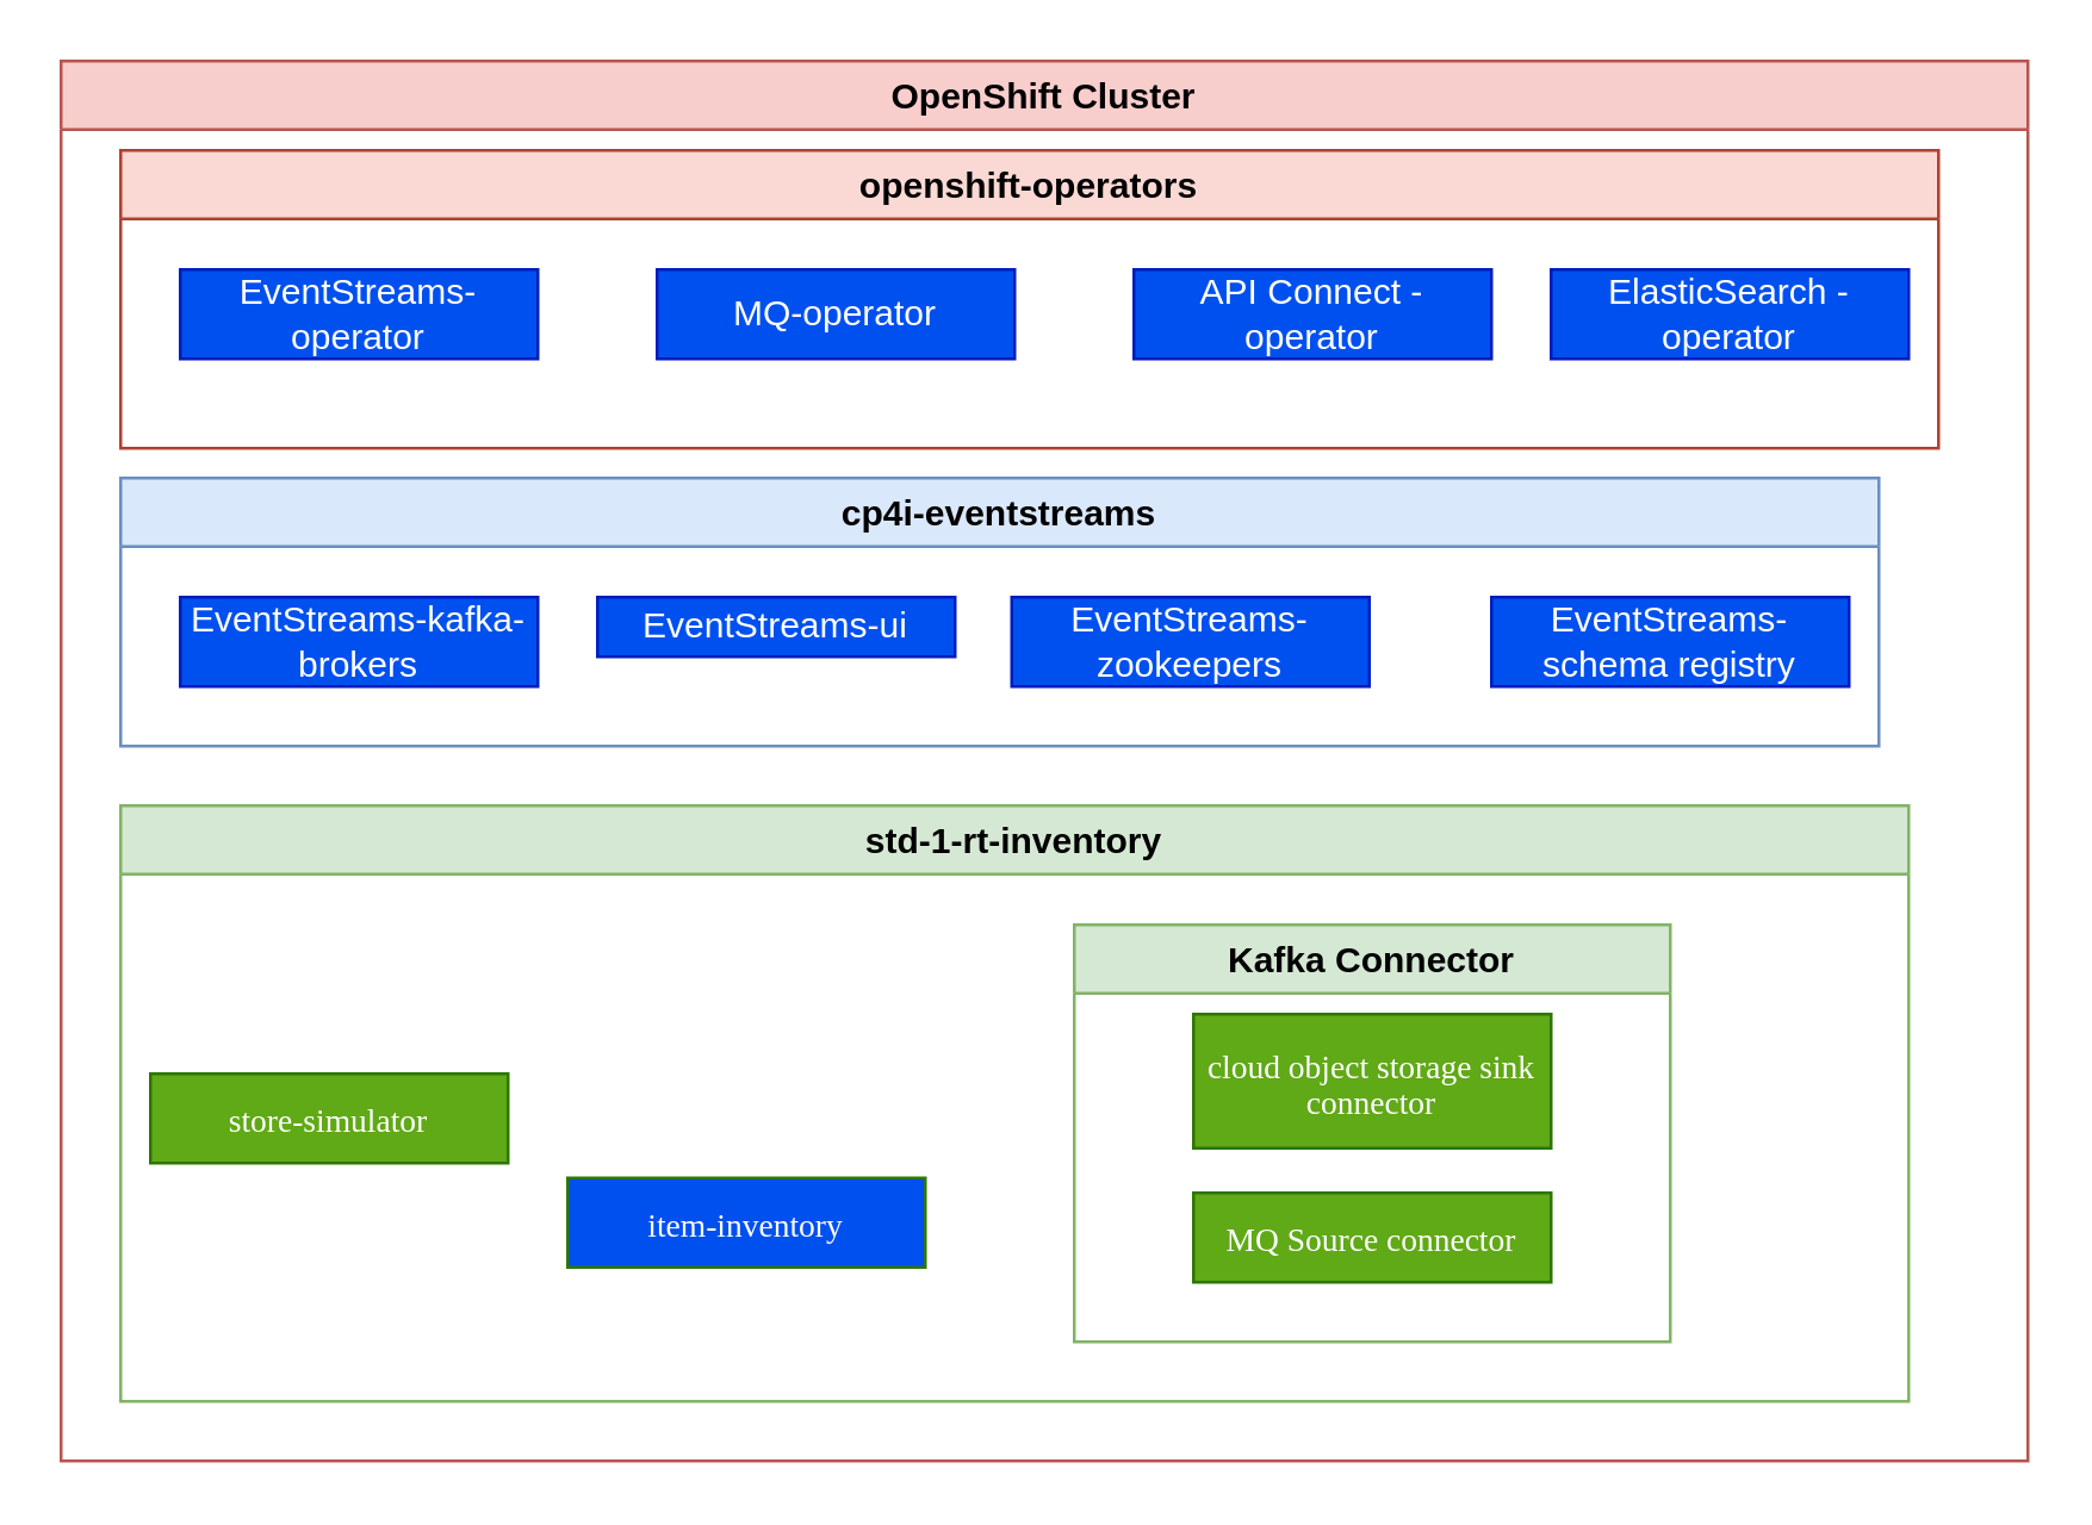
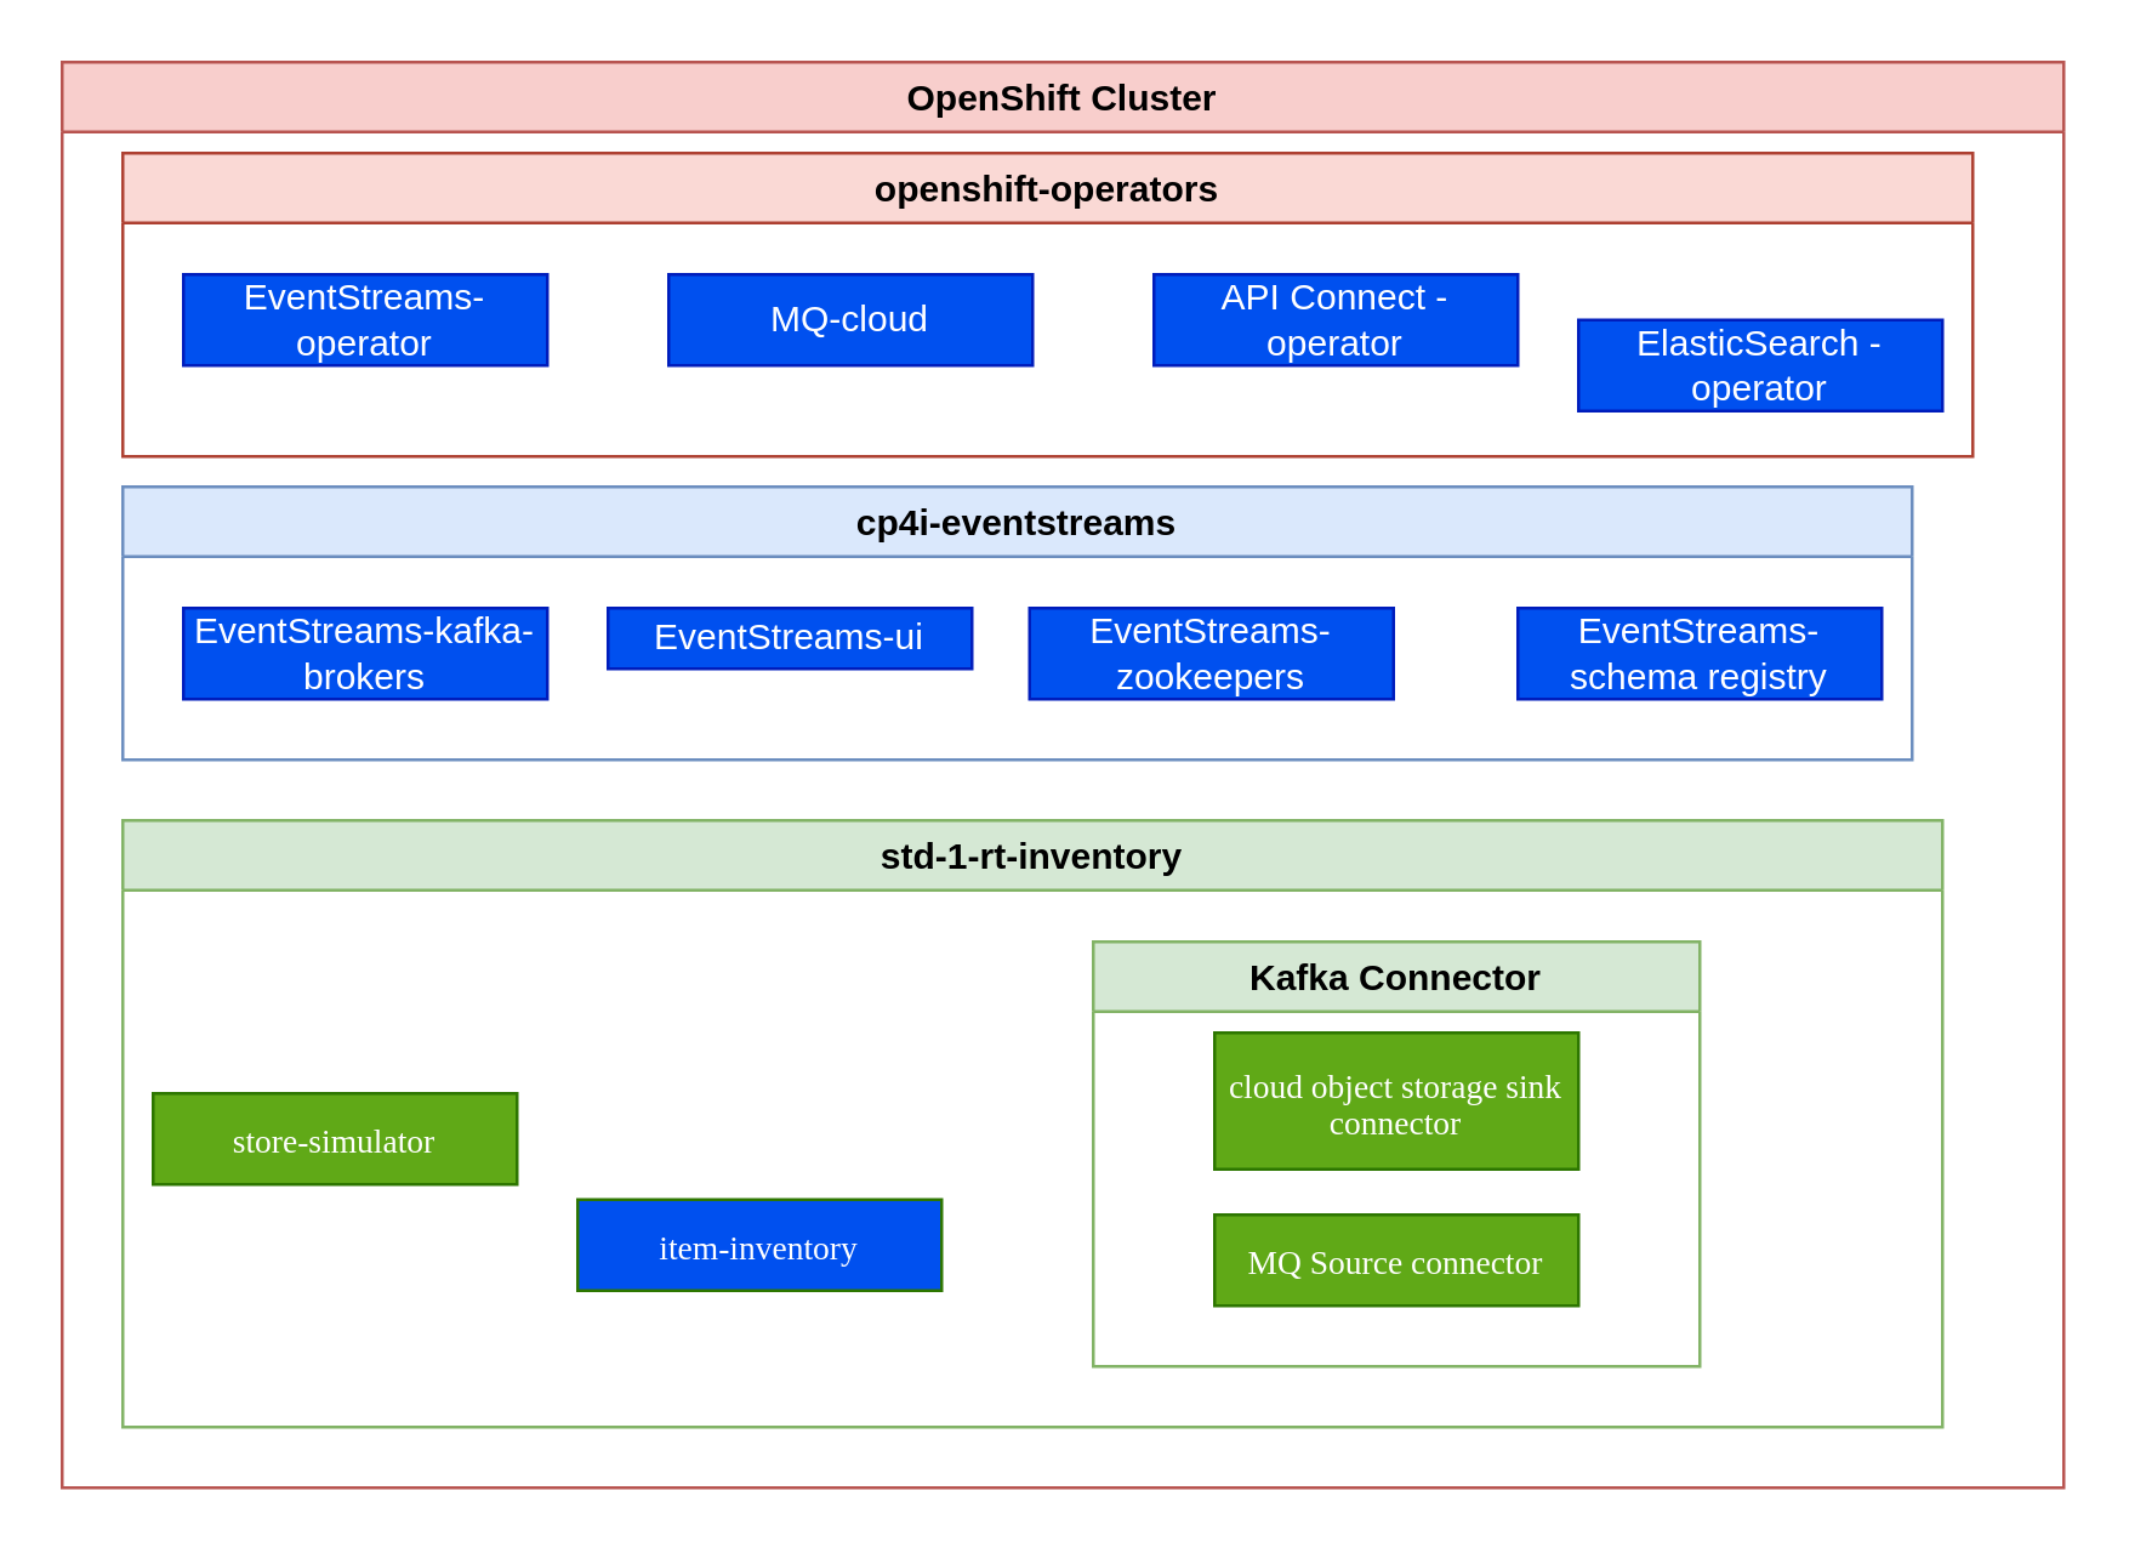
- <mxCell id="5" value="MQ-operator" style="rounded=0;whiteSpace=wrap;html=1;fillColor=#0050ef;fontColor=#ffffff;strokeColor=#001DBC;" parent="3" vertex="1"><mxGeometry x="180" y="40" width="120" height="30" as="geometry" /></mxCell>
+ <mxCell id="5" value="MQ-cloud" style="rounded=0;whiteSpace=wrap;html=1;fillColor=#0050ef;fontColor=#ffffff;strokeColor=#001DBC;" parent="3" vertex="1"><mxGeometry x="180" y="40" width="120" height="30" as="geometry" /></mxCell>
- <mxCell id="7" value="ElasticSearch -operator" style="rounded=0;whiteSpace=wrap;html=1;fillColor=#0050ef;fontColor=#ffffff;strokeColor=#001DBC;" parent="3" vertex="1"><mxGeometry x="480" y="40" width="120" height="30" as="geometry" /></mxCell>
+ <mxCell id="7" value="ElasticSearch -operator" style="rounded=0;whiteSpace=wrap;html=1;fillColor=#0050ef;fontColor=#ffffff;strokeColor=#001DBC;" parent="3" vertex="1"><mxGeometry x="480" y="55" width="120" height="30" as="geometry" /></mxCell>
